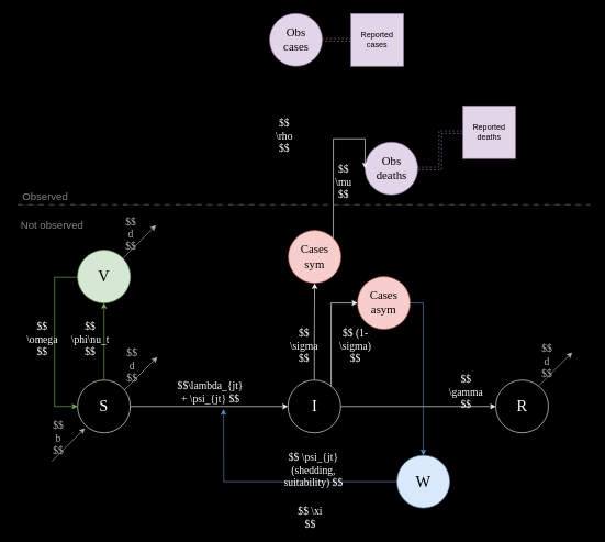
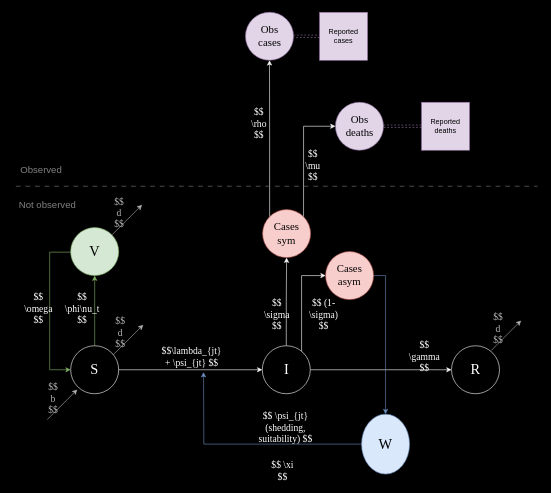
- <mxCell id="36" value="Reported deaths" style="whiteSpace=wrap;html=1;aspect=fixed;fillColor=#e1d5e7;strokeColor=#9673a6;" vertex="1" parent="1"><mxGeometry x="702" y="160" width="80" height="80" as="geometry" /></mxCell>
+ <mxCell id="36" value="Reported deaths" style="whiteSpace=wrap;html=1;aspect=fixed;fillColor=#e1d5e7;strokeColor=#9673a6;" vertex="1" parent="1"><mxGeometry x="702" y="170" width="80" height="80" as="geometry" /></mxCell>
+ <mxCell id="32" style="edgeStyle=orthogonalEdgeStyle;rounded=0;orthogonalLoop=1;jettySize=auto;html=1;exitX=0;exitY=0;exitDx=0;exitDy=0;entryX=0.5;entryY=1;entryDx=0;entryDy=0;strokeColor=#FFFFFF;" edge="1" parent="1" source="34" target="42"><mxGeometry relative="1" as="geometry" /></mxCell>
- <mxCell id="16" value="Obs&lt;div style=&quot;font-size: 18px;&quot;&gt;deaths&lt;/div&gt;" style="ellipse;whiteSpace=wrap;html=1;aspect=fixed;fontSize=18;fontFamily=Verdana;fillColor=#e1d5e7;strokeColor=#9673a6;" vertex="1" parent="1"><mxGeometry x="553.5" y="215" width="80" height="80" as="geometry" /></mxCell>
+ <mxCell id="16" value="Obs&lt;div style=&quot;font-size: 18px;&quot;&gt;deaths&lt;/div&gt;" style="ellipse;whiteSpace=wrap;html=1;aspect=fixed;fontSize=18;fontFamily=Verdana;fillColor=#e1d5e7;strokeColor=#9673a6;" vertex="1" parent="1"><mxGeometry x="558.5" y="170" width="80" height="80" as="geometry" /></mxCell>
- <mxCell id="46" value="Observed" style="text;html=1;strokeColor=none;fillColor=none;align=center;verticalAlign=middle;whiteSpace=wrap;overflow=hidden;fontSize=16;fontColor=#808080;" vertex="1" parent="1"><mxGeometry x="27.5" y="285" width="80" height="20" as="geometry" /></mxCell>
+ <mxCell id="46" value="Observed" style="text;html=1;strokeColor=none;fillColor=none;align=center;verticalAlign=middle;whiteSpace=wrap;overflow=hidden;fontSize=16;fontColor=#808080;" vertex="1" parent="1"><mxGeometry x="27.5" y="270" width="80" height="20" as="geometry" /></mxCell>
- <mxCell id="14" value="W" style="ellipse;whiteSpace=wrap;html=1;aspect=fixed;fontSize=24;fontFamily=Verdana;fillColor=#dae8fc;strokeColor=#6c8ebf;" vertex="1" parent="1"><mxGeometry x="602" y="690" width="80" height="80" as="geometry" /></mxCell>
+ <mxCell id="14" value="W" style="ellipse;whiteSpace=wrap;html=1;aspect=fixed;fontSize=24;fontFamily=Verdana;fillColor=#dae8fc;strokeColor=#6c8ebf;" vertex="1" parent="1"><mxGeometry x="602" y="690" width="80" height="100" as="geometry" /></mxCell>
